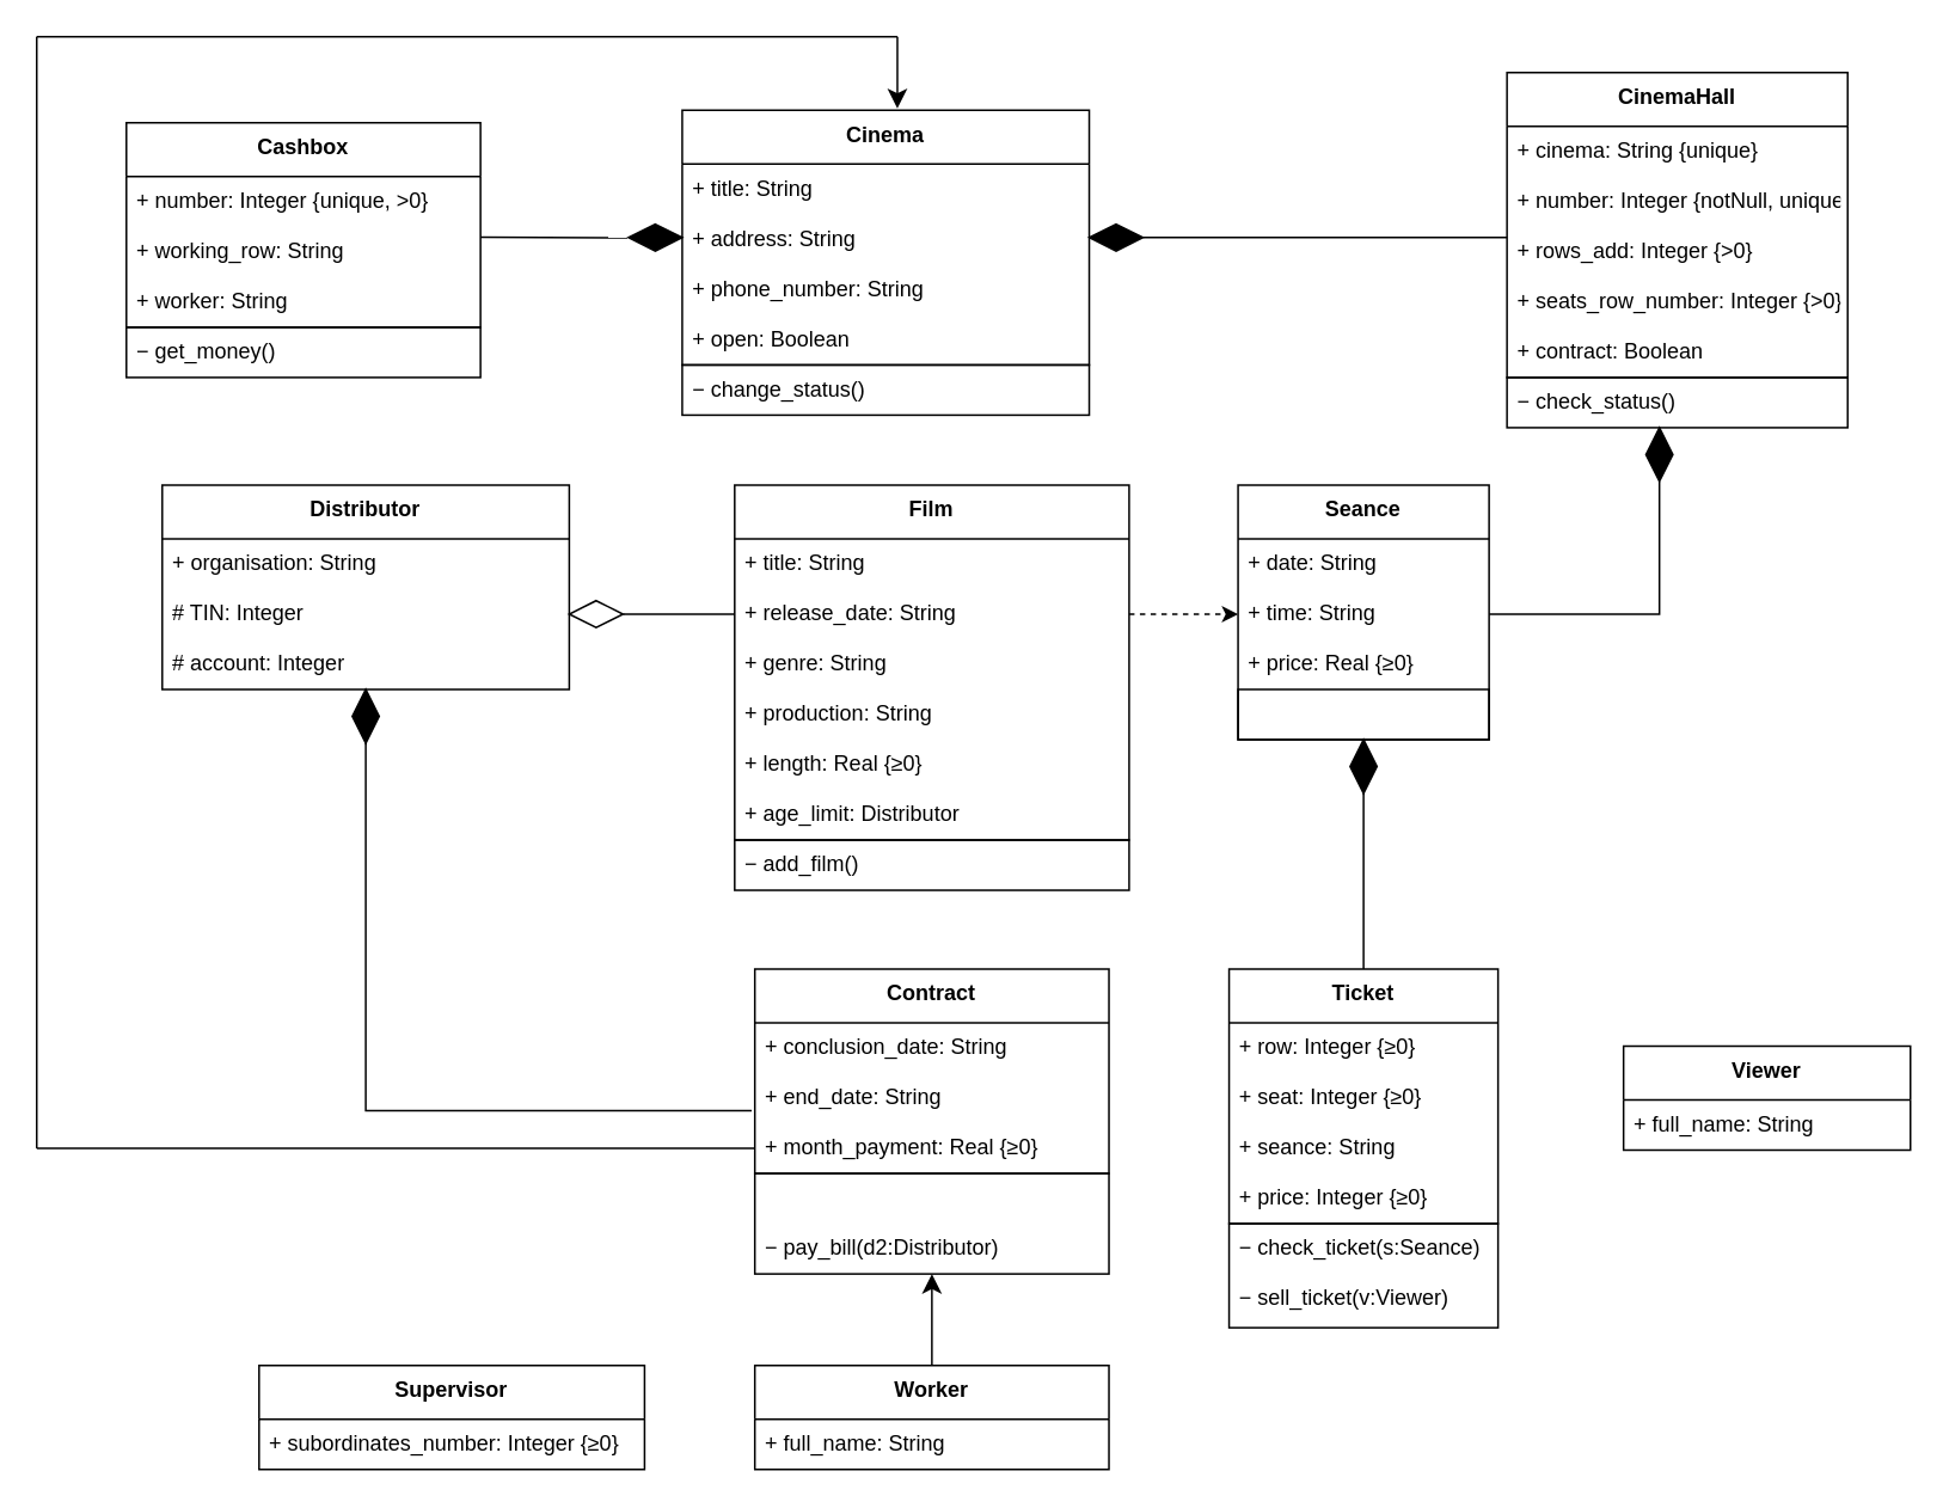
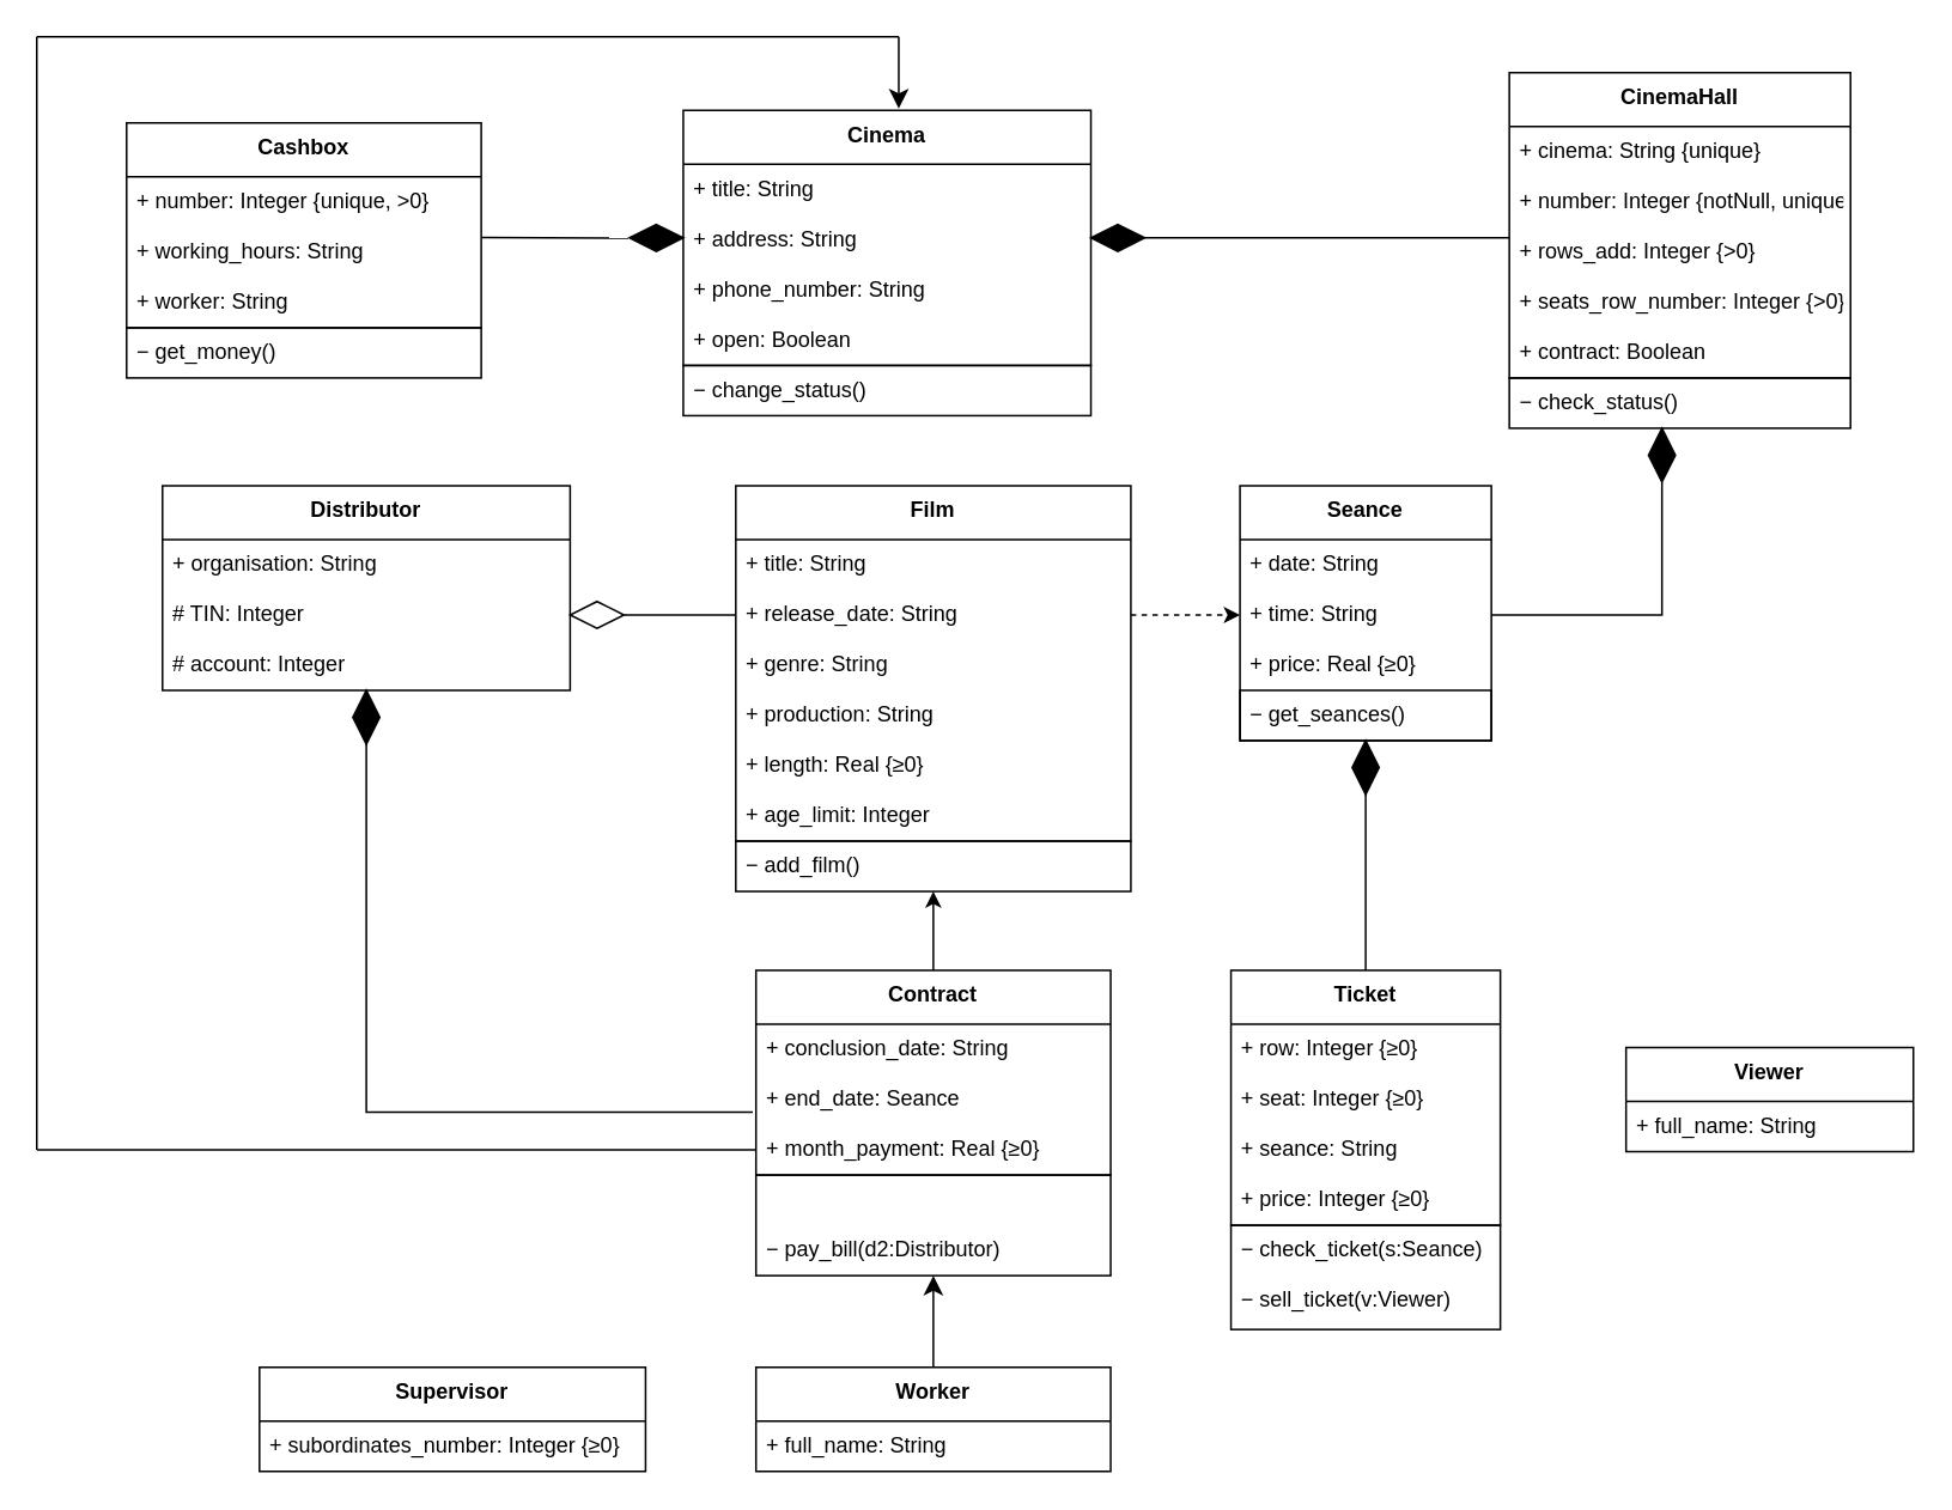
- <mxCell id="59" value="+ working_row: String" style="text;strokeColor=none;fillColor=none;align=left;verticalAlign=top;spacingLeft=4;spacingRight=4;overflow=hidden;rotatable=0;points=[[0,0.5],[1,0.5]];portConstraint=eastwest;" parent="57" vertex="1"><mxGeometry y="58" width="197.5" height="28" as="geometry" /></mxCell>
+ <mxCell id="59" value="+ working_hours: String" style="text;strokeColor=none;fillColor=none;align=left;verticalAlign=top;spacingLeft=4;spacingRight=4;overflow=hidden;rotatable=0;points=[[0,0.5],[1,0.5]];portConstraint=eastwest;" parent="57" vertex="1"><mxGeometry y="58" width="197.5" height="28" as="geometry" /></mxCell>
+ <mxCell id="75" value="− get_seances()" style="text;strokeColor=none;fillColor=none;align=left;verticalAlign=top;spacingLeft=4;spacingRight=4;overflow=hidden;rotatable=0;points=[[0,0.5],[1,0.5]];portConstraint=eastwest;" vertex="1" parent="1"><mxGeometry x="690" y="384" width="140" height="28" as="geometry" /></mxCell>
- <mxCell id="21" value="+ age_limit: Distributor" style="text;strokeColor=none;fillColor=none;align=left;verticalAlign=top;spacingLeft=4;spacingRight=4;overflow=hidden;rotatable=0;points=[[0,0.5],[1,0.5]];portConstraint=eastwest;" parent="15" vertex="1"><mxGeometry y="170" width="220" height="28" as="geometry" /></mxCell>
+ <mxCell id="21" value="+ age_limit: Integer" style="text;strokeColor=none;fillColor=none;align=left;verticalAlign=top;spacingLeft=4;spacingRight=4;overflow=hidden;rotatable=0;points=[[0,0.5],[1,0.5]];portConstraint=eastwest;" parent="15" vertex="1"><mxGeometry y="170" width="220" height="28" as="geometry" /></mxCell>
+ <mxCell id="49" value="" style="endArrow=classic;html=1;rounded=0;exitX=0.5;exitY=0;exitDx=0;exitDy=0;" parent="1" source="39" target="73" edge="1"><mxGeometry width="50" height="50" relative="1" as="geometry"><mxPoint x="550" y="510" as="sourcePoint" /><mxPoint x="530" y="510" as="targetPoint" /></mxGeometry></mxCell>
- <mxCell id="41" value="+ end_date: String" style="text;strokeColor=none;fillColor=none;align=left;verticalAlign=top;spacingLeft=4;spacingRight=4;overflow=hidden;rotatable=0;points=[[0,0.5],[1,0.5]];portConstraint=eastwest;" parent="39" vertex="1"><mxGeometry y="58" width="197.5" height="28" as="geometry" /></mxCell>
+ <mxCell id="41" value="+ end_date: Seance" style="text;strokeColor=none;fillColor=none;align=left;verticalAlign=top;spacingLeft=4;spacingRight=4;overflow=hidden;rotatable=0;points=[[0,0.5],[1,0.5]];portConstraint=eastwest;" parent="39" vertex="1"><mxGeometry y="58" width="197.5" height="28" as="geometry" /></mxCell>
